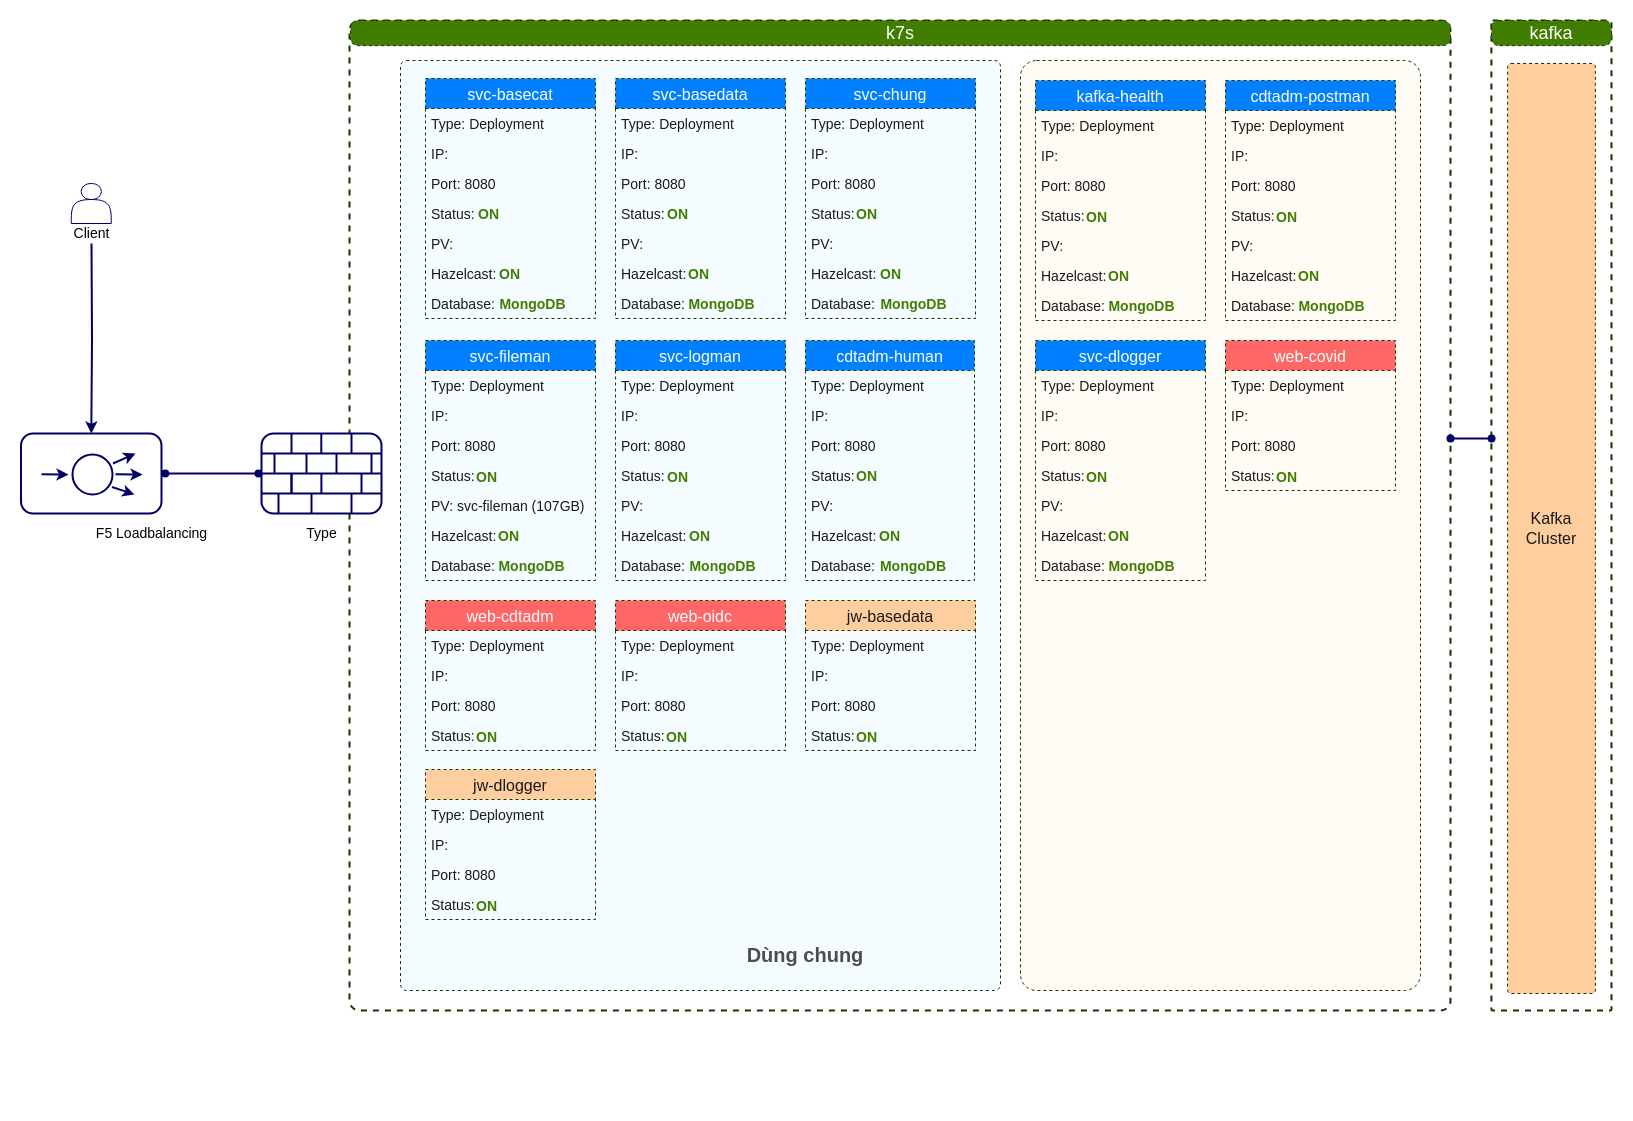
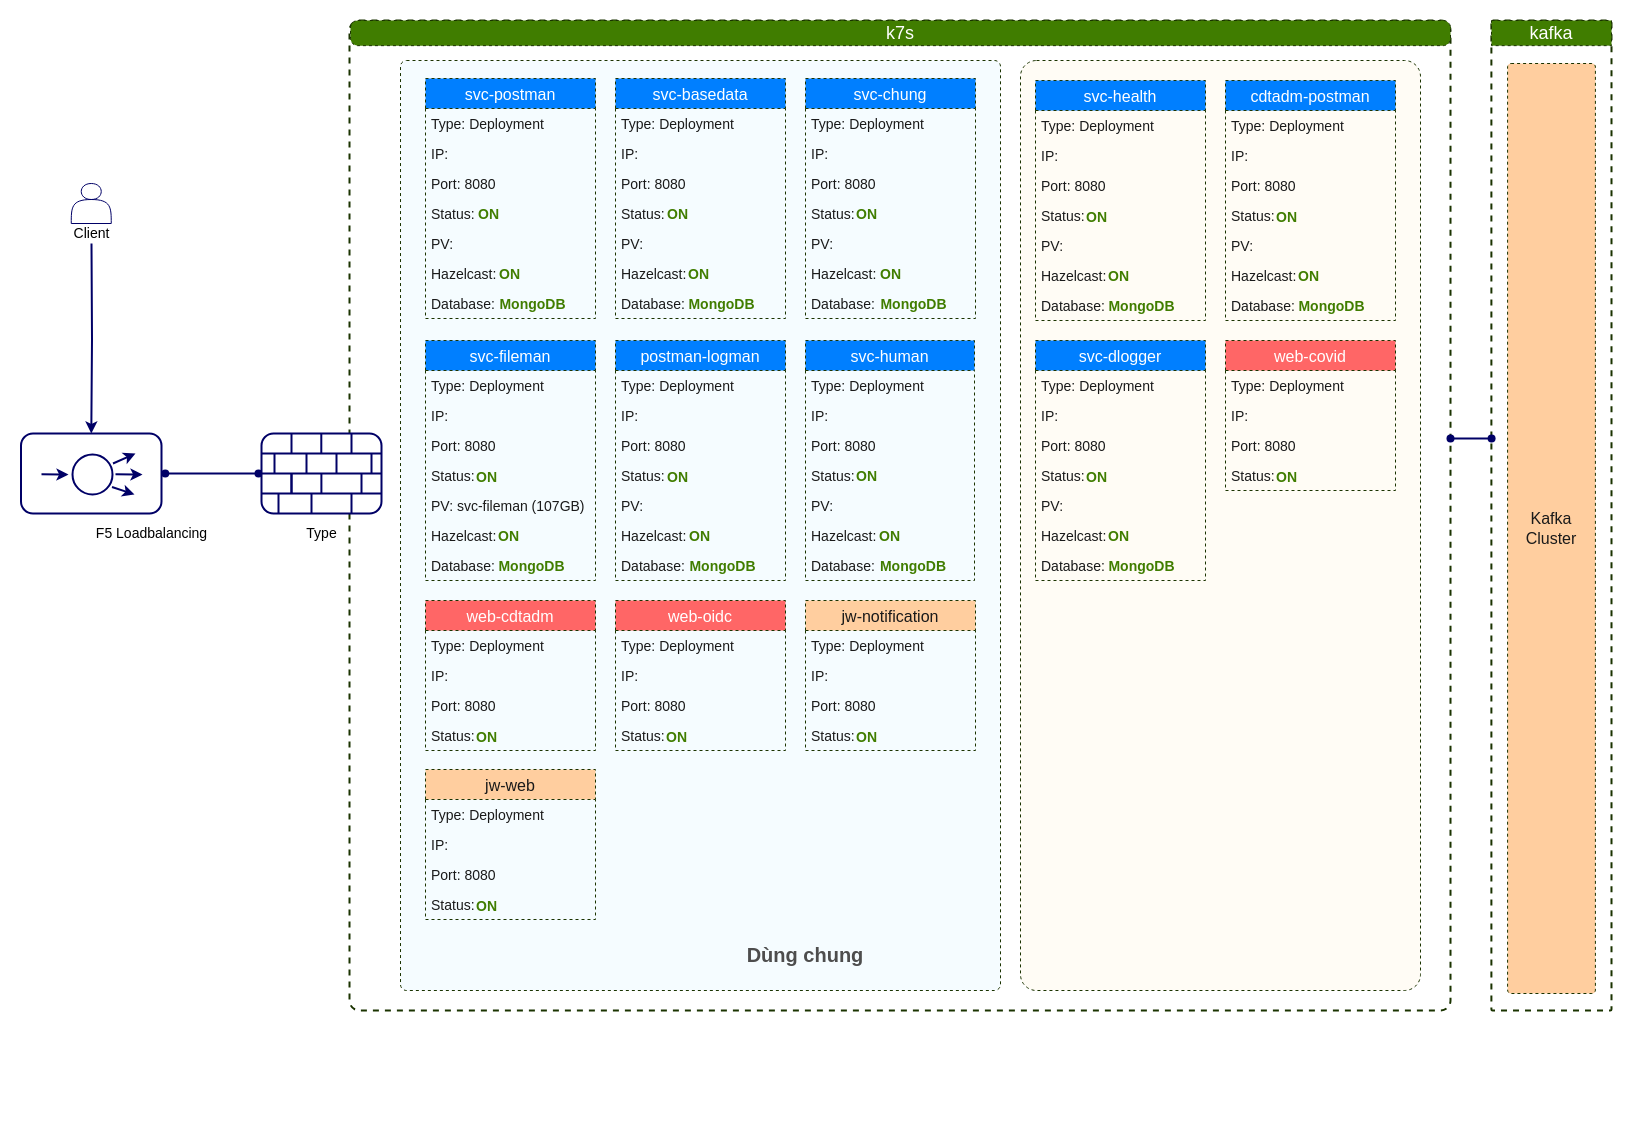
- <mxCell id="189" value="&lt;font color=&quot;#ffffff&quot; style=&quot;font-size: 18px&quot;&gt;kafka&lt;/font&gt;" style="rounded=1;whiteSpace=wrap;html=1;dashed=1;fontSize=14;strokeColor=#1A3300;strokeWidth=1;fillColor=#407D00;arcSize=29;" vertex="1" parent="187"><mxGeometry width="120" height="25.15" as="geometry" /></mxCell>
+ <mxCell id="189" value="&lt;font color=&quot;#ffffff&quot; style=&quot;font-size: 18px&quot;&gt;kafka&lt;/font&gt;" style="whiteSpace=wrap;html=1;dashed=1;fontSize=14;strokeColor=#1A3300;strokeWidth=1;fillColor=#407D00;arcSize=29;rounded=0;" vertex="1" parent="187"><mxGeometry width="120" height="25.15" as="geometry" /></mxCell>
- <mxCell id="47" value="svc-basecat" style="swimlane;fontStyle=0;childLayout=stackLayout;horizontal=1;startSize=30;horizontalStack=0;resizeParent=1;resizeParentMax=0;resizeLast=0;collapsible=1;marginBottom=0;dashed=1;fontSize=16;fontColor=#FFFFFF;strokeColor=#1A3300;strokeWidth=1;fillColor=#007FFF;" vertex="1" parent="46"><mxGeometry width="170" height="240" as="geometry" /></mxCell>
+ <mxCell id="47" value="svc-postman" style="swimlane;fontStyle=0;childLayout=stackLayout;horizontal=1;startSize=30;horizontalStack=0;resizeParent=1;resizeParentMax=0;resizeLast=0;collapsible=1;marginBottom=0;dashed=1;fontSize=16;fontColor=#FFFFFF;strokeColor=#1A3300;strokeWidth=1;fillColor=#007FFF;" vertex="1" parent="46"><mxGeometry width="170" height="240" as="geometry" /></mxCell>
- <mxCell id="22" value="kafka-health" style="swimlane;fontStyle=0;childLayout=stackLayout;horizontal=1;startSize=30;horizontalStack=0;resizeParent=1;resizeParentMax=0;resizeLast=0;collapsible=1;marginBottom=0;dashed=1;fontSize=16;fontColor=#FFFFFF;strokeColor=#1A3300;strokeWidth=1;fillColor=#007FFF;" vertex="1" parent="21"><mxGeometry width="170" height="240" as="geometry" /></mxCell>
+ <mxCell id="22" value="svc-health" style="swimlane;fontStyle=0;childLayout=stackLayout;horizontal=1;startSize=30;horizontalStack=0;resizeParent=1;resizeParentMax=0;resizeLast=0;collapsible=1;marginBottom=0;dashed=1;fontSize=16;fontColor=#FFFFFF;strokeColor=#1A3300;strokeWidth=1;fillColor=#007FFF;" vertex="1" parent="21"><mxGeometry width="170" height="240" as="geometry" /></mxCell>
- <mxCell id="95" value="svc-logman" style="swimlane;fontStyle=0;childLayout=stackLayout;horizontal=1;startSize=30;horizontalStack=0;resizeParent=1;resizeParentMax=0;resizeLast=0;collapsible=1;marginBottom=0;dashed=1;fontSize=16;fontColor=#FFFFFF;strokeColor=#1A3300;strokeWidth=1;fillColor=#007FFF;" vertex="1" parent="94"><mxGeometry width="170" height="240" as="geometry" /></mxCell>
+ <mxCell id="95" value="postman-logman" style="swimlane;fontStyle=0;childLayout=stackLayout;horizontal=1;startSize=30;horizontalStack=0;resizeParent=1;resizeParentMax=0;resizeLast=0;collapsible=1;marginBottom=0;dashed=1;fontSize=16;fontColor=#FFFFFF;strokeColor=#1A3300;strokeWidth=1;fillColor=#007FFF;" vertex="1" parent="94"><mxGeometry width="170" height="240" as="geometry" /></mxCell>
- <mxCell id="107" value="cdtadm-human" style="swimlane;fontStyle=0;childLayout=stackLayout;horizontal=1;startSize=30;horizontalStack=0;resizeParent=1;resizeParentMax=0;resizeLast=0;collapsible=1;marginBottom=0;dashed=1;fontSize=16;fontColor=#FFFFFF;strokeColor=#1A3300;strokeWidth=1;fillColor=#007FFF;" vertex="1" parent="106"><mxGeometry width="169" height="240" as="geometry" /></mxCell>
+ <mxCell id="107" value="svc-human" style="swimlane;fontStyle=0;childLayout=stackLayout;horizontal=1;startSize=30;horizontalStack=0;resizeParent=1;resizeParentMax=0;resizeLast=0;collapsible=1;marginBottom=0;dashed=1;fontSize=16;fontColor=#FFFFFF;strokeColor=#1A3300;strokeWidth=1;fillColor=#007FFF;" vertex="1" parent="106"><mxGeometry width="169" height="240" as="geometry" /></mxCell>
- <mxCell id="133" value="jw-basedata" style="swimlane;fontStyle=0;childLayout=stackLayout;horizontal=1;startSize=30;horizontalStack=0;resizeParent=1;resizeParentMax=0;resizeLast=0;collapsible=1;marginBottom=0;dashed=1;fontSize=16;fontColor=#1A1A1A;strokeColor=#1A3300;strokeWidth=1;fillColor=#FFCE9F;" vertex="1" parent="132"><mxGeometry width="170" height="150" as="geometry" /></mxCell>
+ <mxCell id="133" value="jw-notification" style="swimlane;fontStyle=0;childLayout=stackLayout;horizontal=1;startSize=30;horizontalStack=0;resizeParent=1;resizeParentMax=0;resizeLast=0;collapsible=1;marginBottom=0;dashed=1;fontSize=16;fontColor=#1A1A1A;strokeColor=#1A3300;strokeWidth=1;fillColor=#FFCE9F;" vertex="1" parent="132"><mxGeometry width="170" height="150" as="geometry" /></mxCell>
- <mxCell id="140" value="jw-dlogger" style="swimlane;fontStyle=0;childLayout=stackLayout;horizontal=1;startSize=30;horizontalStack=0;resizeParent=1;resizeParentMax=0;resizeLast=0;collapsible=1;marginBottom=0;dashed=1;fontSize=16;fontColor=#1A1A1A;strokeColor=#1A3300;strokeWidth=1;fillColor=#FFCE9F;" vertex="1" parent="139"><mxGeometry width="170" height="150" as="geometry" /></mxCell>
+ <mxCell id="140" value="jw-web" style="swimlane;fontStyle=0;childLayout=stackLayout;horizontal=1;startSize=30;horizontalStack=0;resizeParent=1;resizeParentMax=0;resizeLast=0;collapsible=1;marginBottom=0;dashed=1;fontSize=16;fontColor=#1A1A1A;strokeColor=#1A3300;strokeWidth=1;fillColor=#FFCE9F;" vertex="1" parent="139"><mxGeometry width="170" height="150" as="geometry" /></mxCell>
